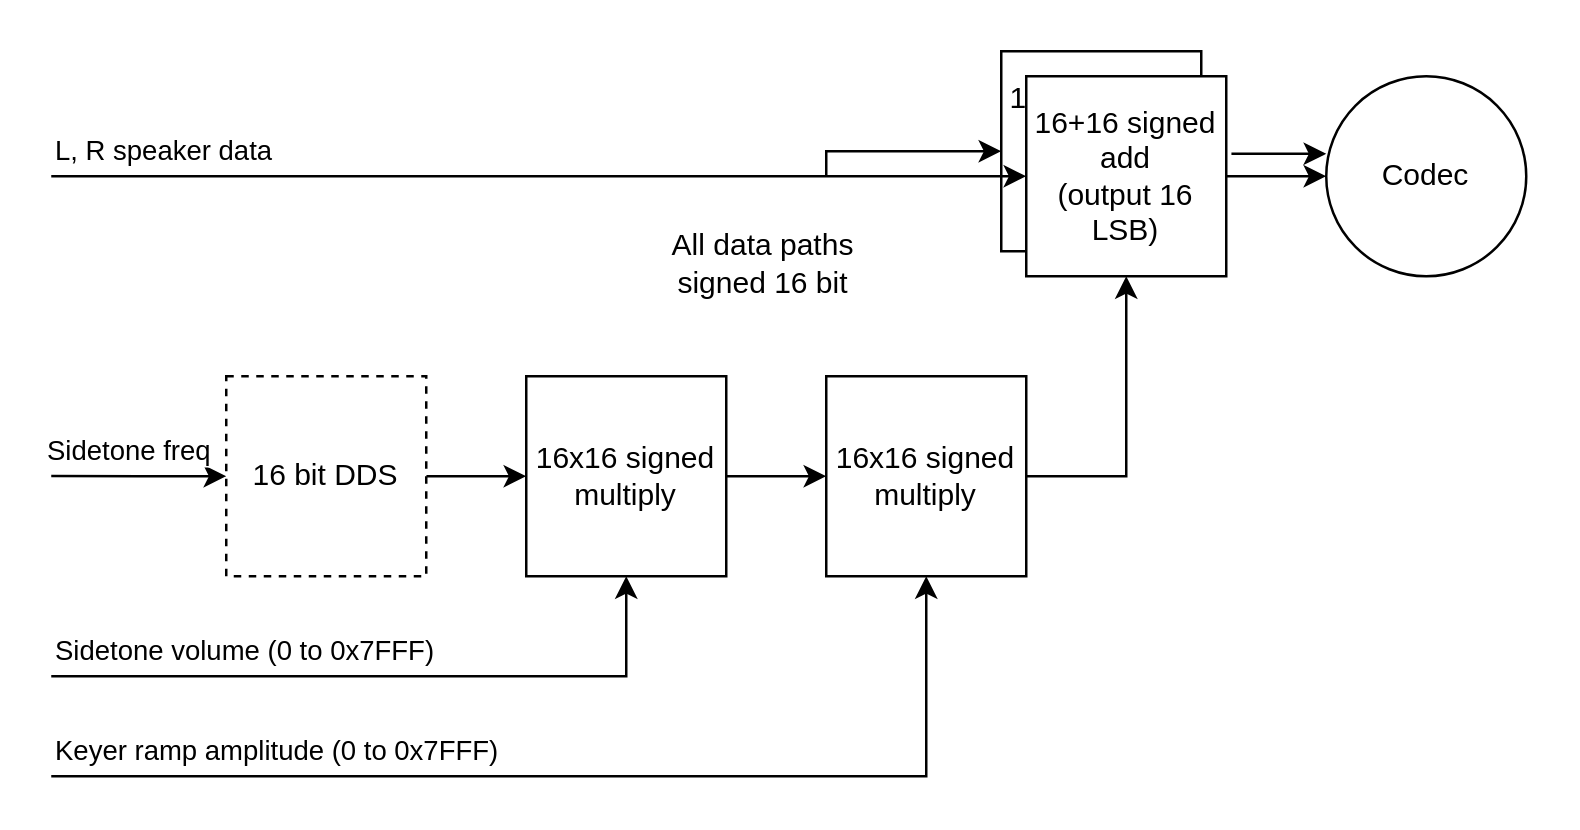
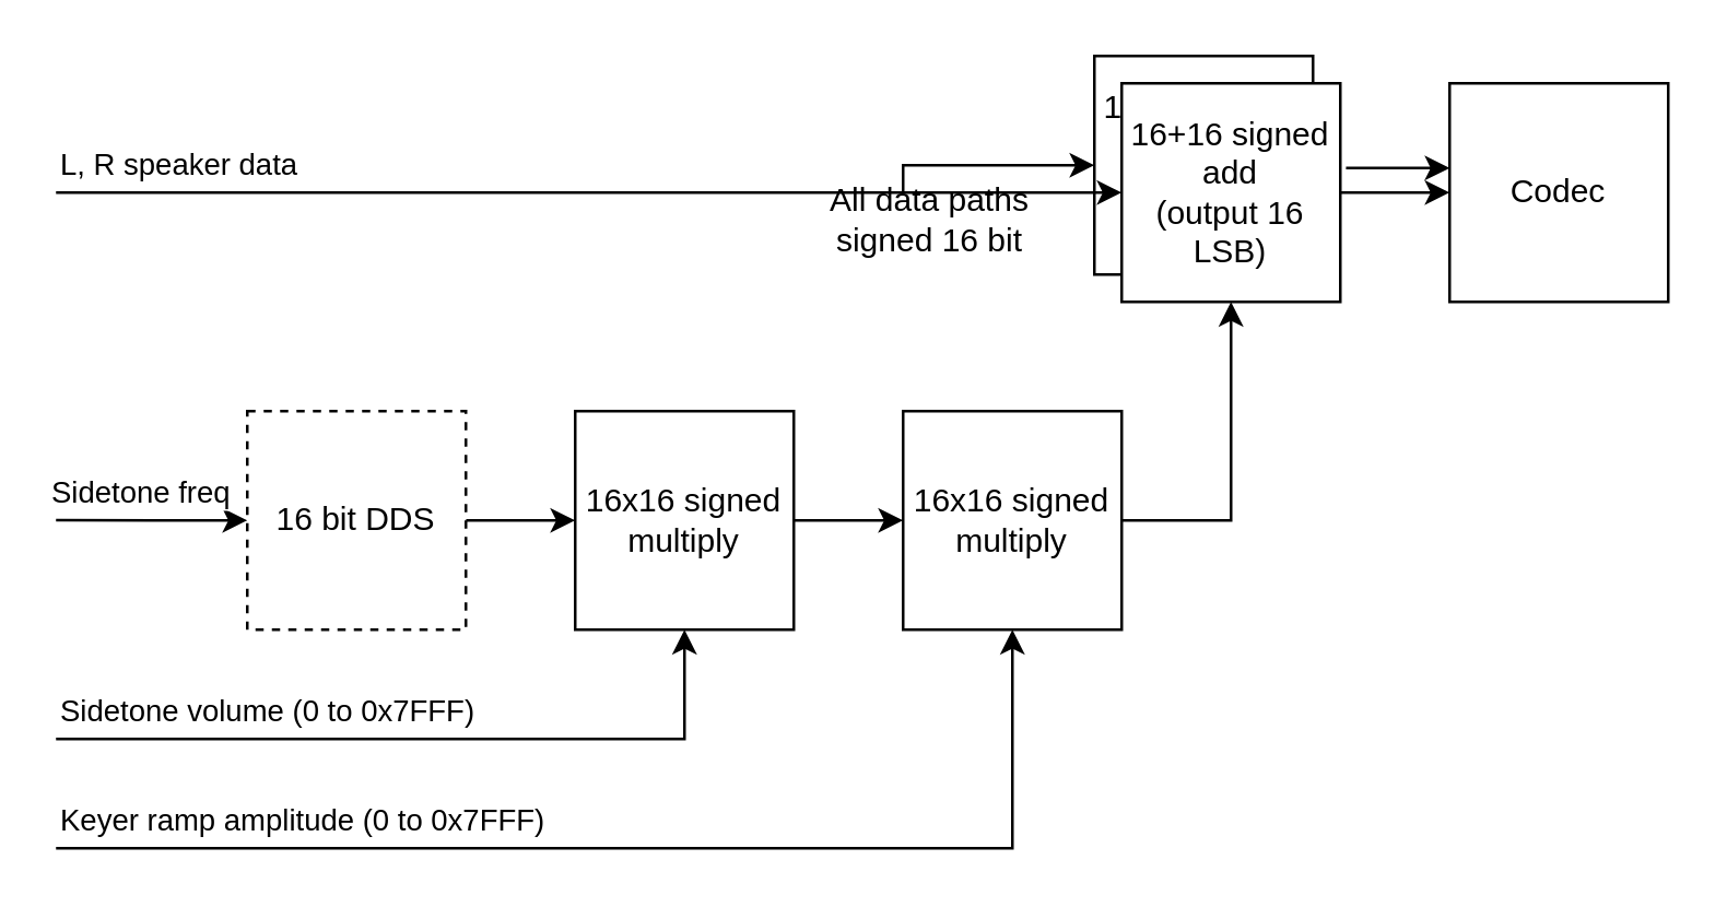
- <mxCell id="9" value="Codec" style="ellipse;whiteSpace=wrap;html=1;aspect=fixed;" vertex="1" parent="1"><mxGeometry x="530" y="30" width="80" height="80" as="geometry" /></mxCell>
+ <mxCell id="9" value="Codec" style="whiteSpace=wrap;html=1;aspect=fixed;" vertex="1" parent="1"><mxGeometry x="530" y="30" width="80" height="80" as="geometry" /></mxCell>
- <mxCell id="16" value="All data paths signed 16 bit" style="text;html=1;strokeColor=none;fillColor=none;align=center;verticalAlign=middle;whiteSpace=wrap;rounded=0;" vertex="1" parent="1"><mxGeometry x="260" y="90" width="90" height="30" as="geometry" /></mxCell>
+ <mxCell id="16" value="All data paths signed 16 bit" style="text;html=1;strokeColor=none;fillColor=none;align=center;verticalAlign=middle;whiteSpace=wrap;rounded=0;" vertex="1" parent="1"><mxGeometry x="295" y="65" width="90" height="30" as="geometry" /></mxCell>
